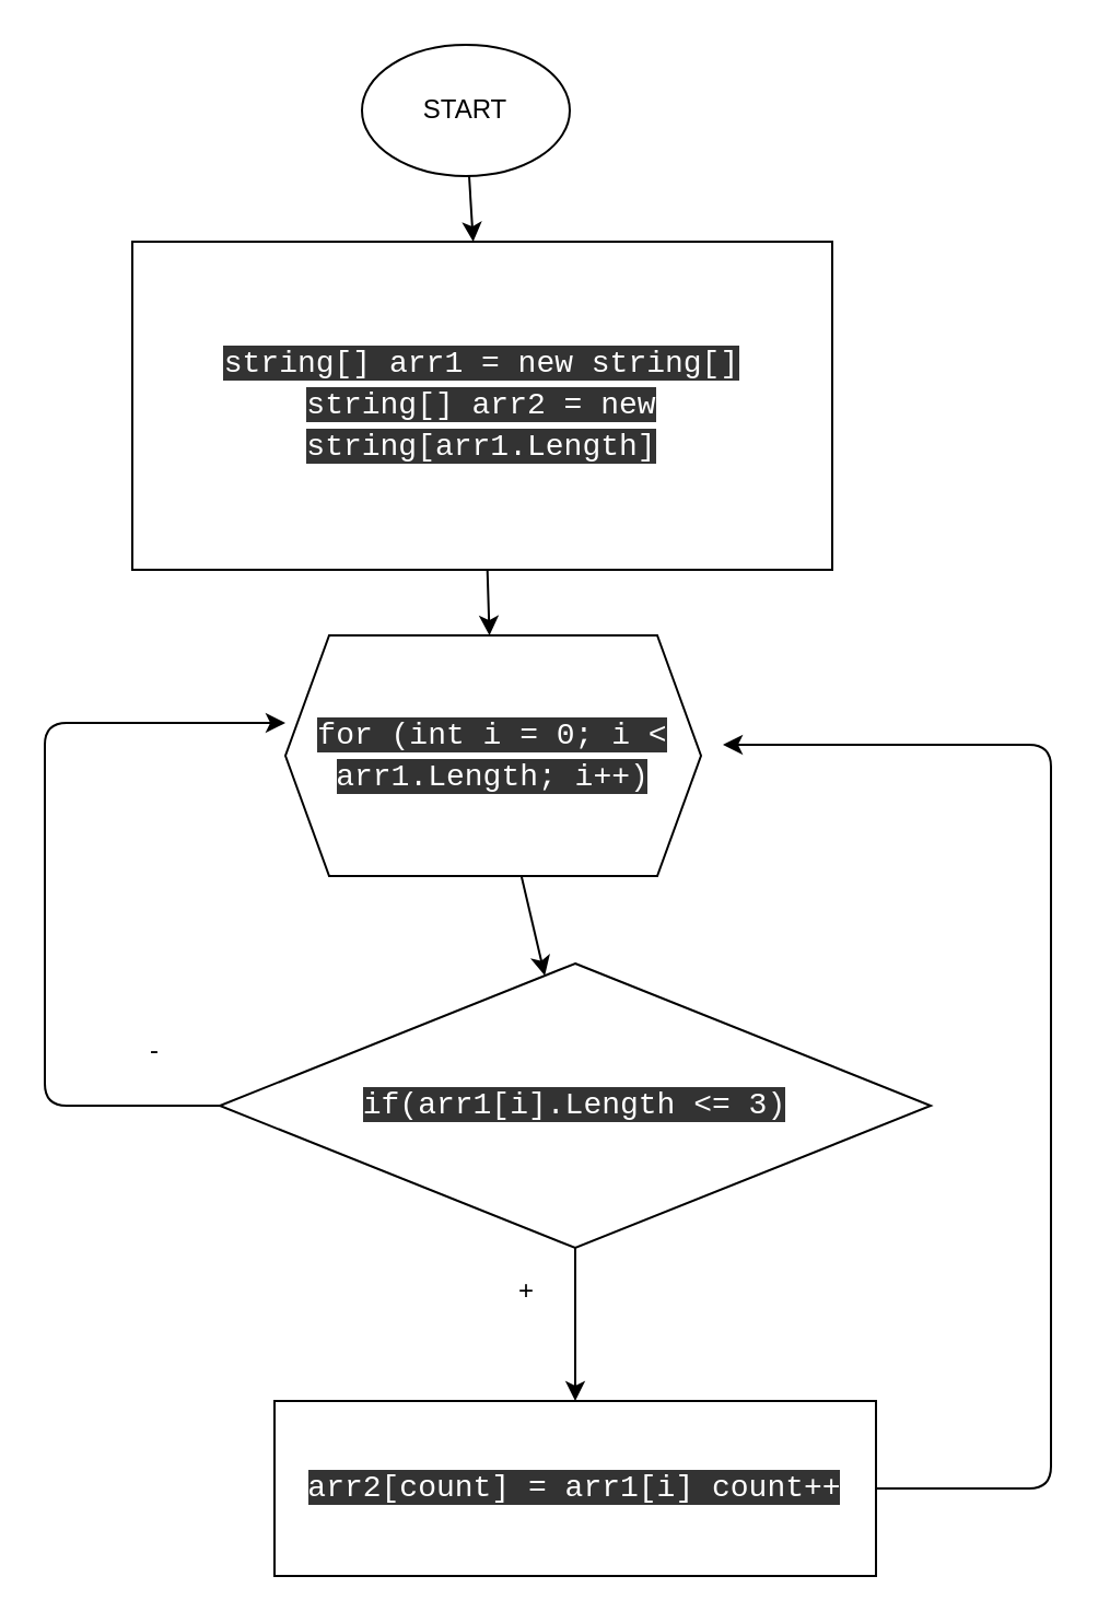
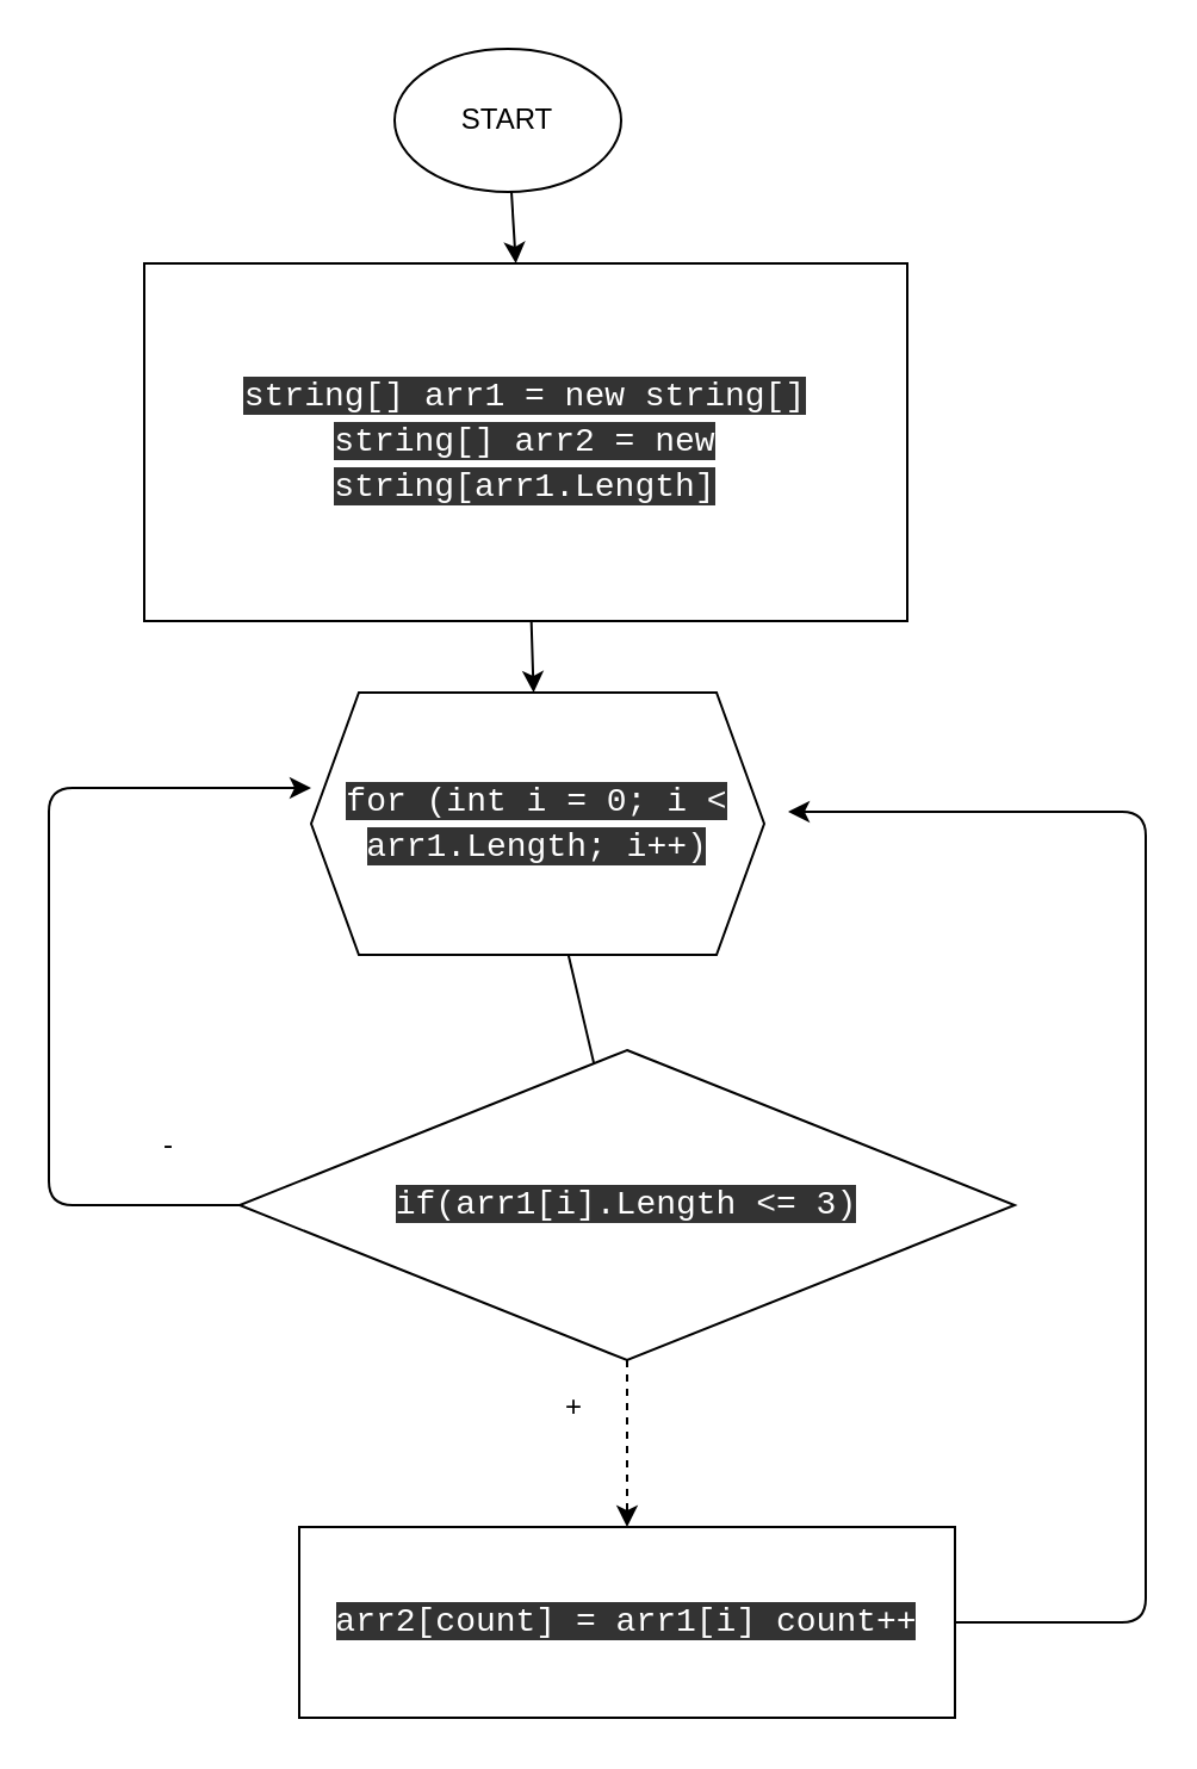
- <mxCell id="6" value="" style="edgeStyle=none;html=1;" parent="1" source="7" target="10" edge="1"><mxGeometry relative="1" as="geometry" /></mxCell>
+ <mxCell id="6" value="" style="edgeStyle=none;html=1;endArrow=none;" parent="1" source="7" target="10" edge="1"><mxGeometry relative="1" as="geometry" /></mxCell>
- <mxCell id="8" value="" style="edgeStyle=none;html=1;" parent="1" source="10" target="12" edge="1"><mxGeometry relative="1" as="geometry" /></mxCell>
+ <mxCell id="8" value="" style="edgeStyle=none;html=1;dashed=1;" parent="1" source="10" target="12" edge="1"><mxGeometry relative="1" as="geometry" /></mxCell>
